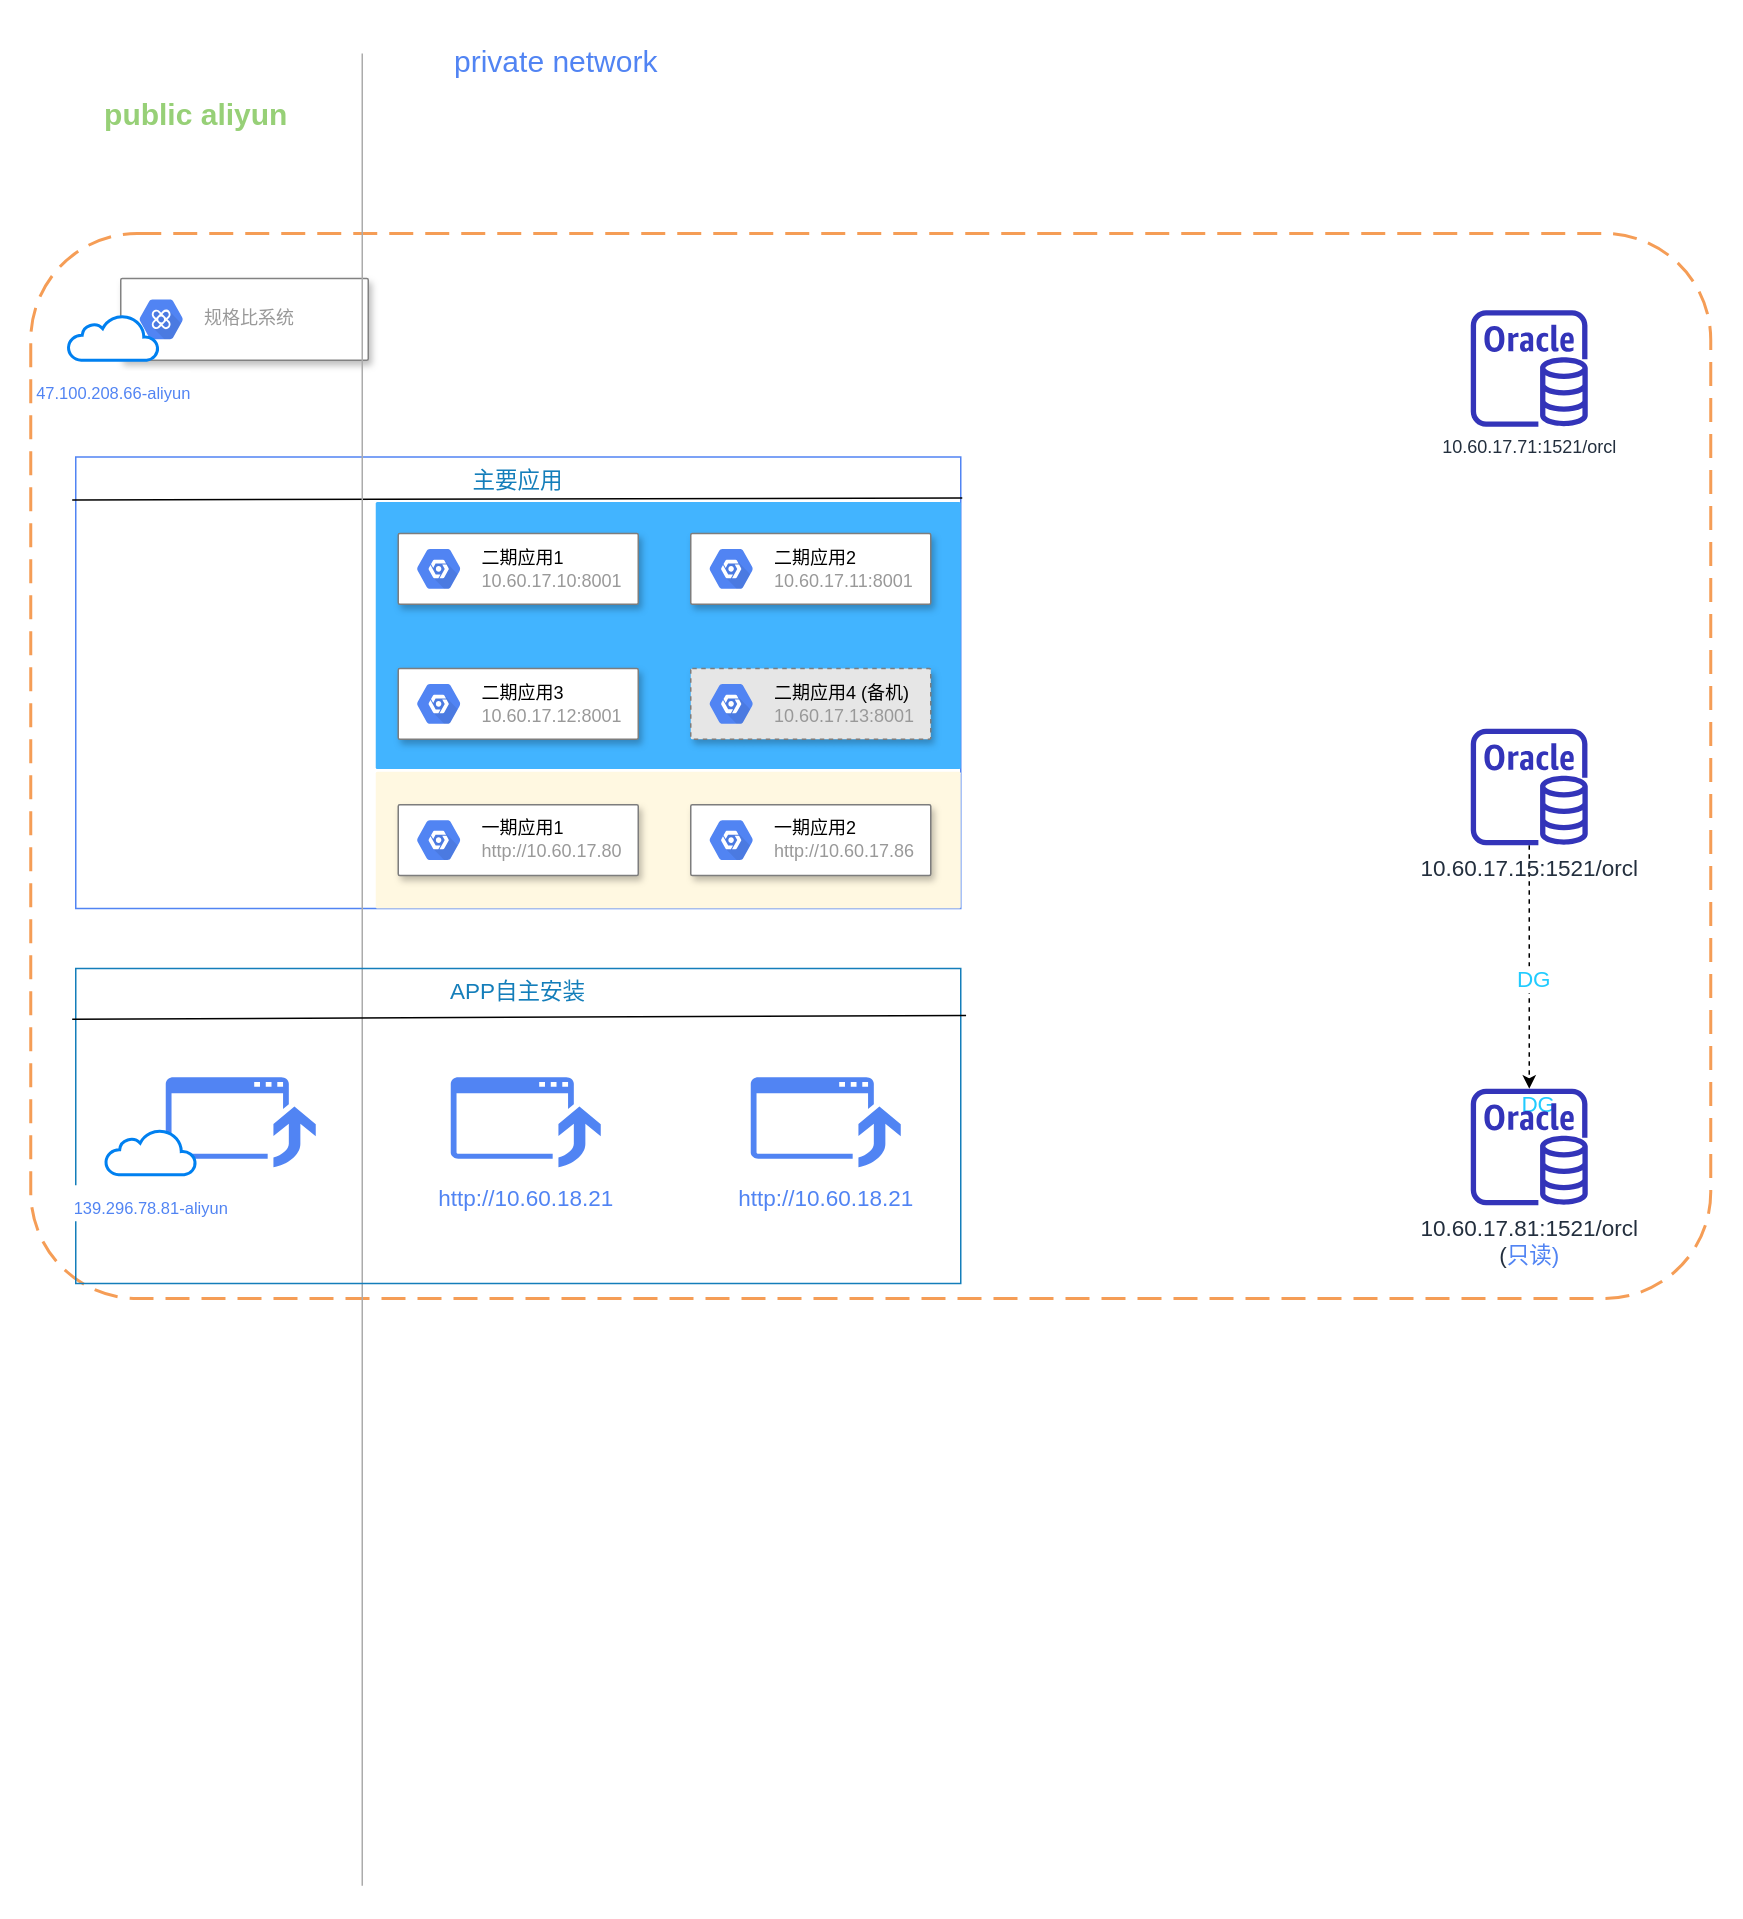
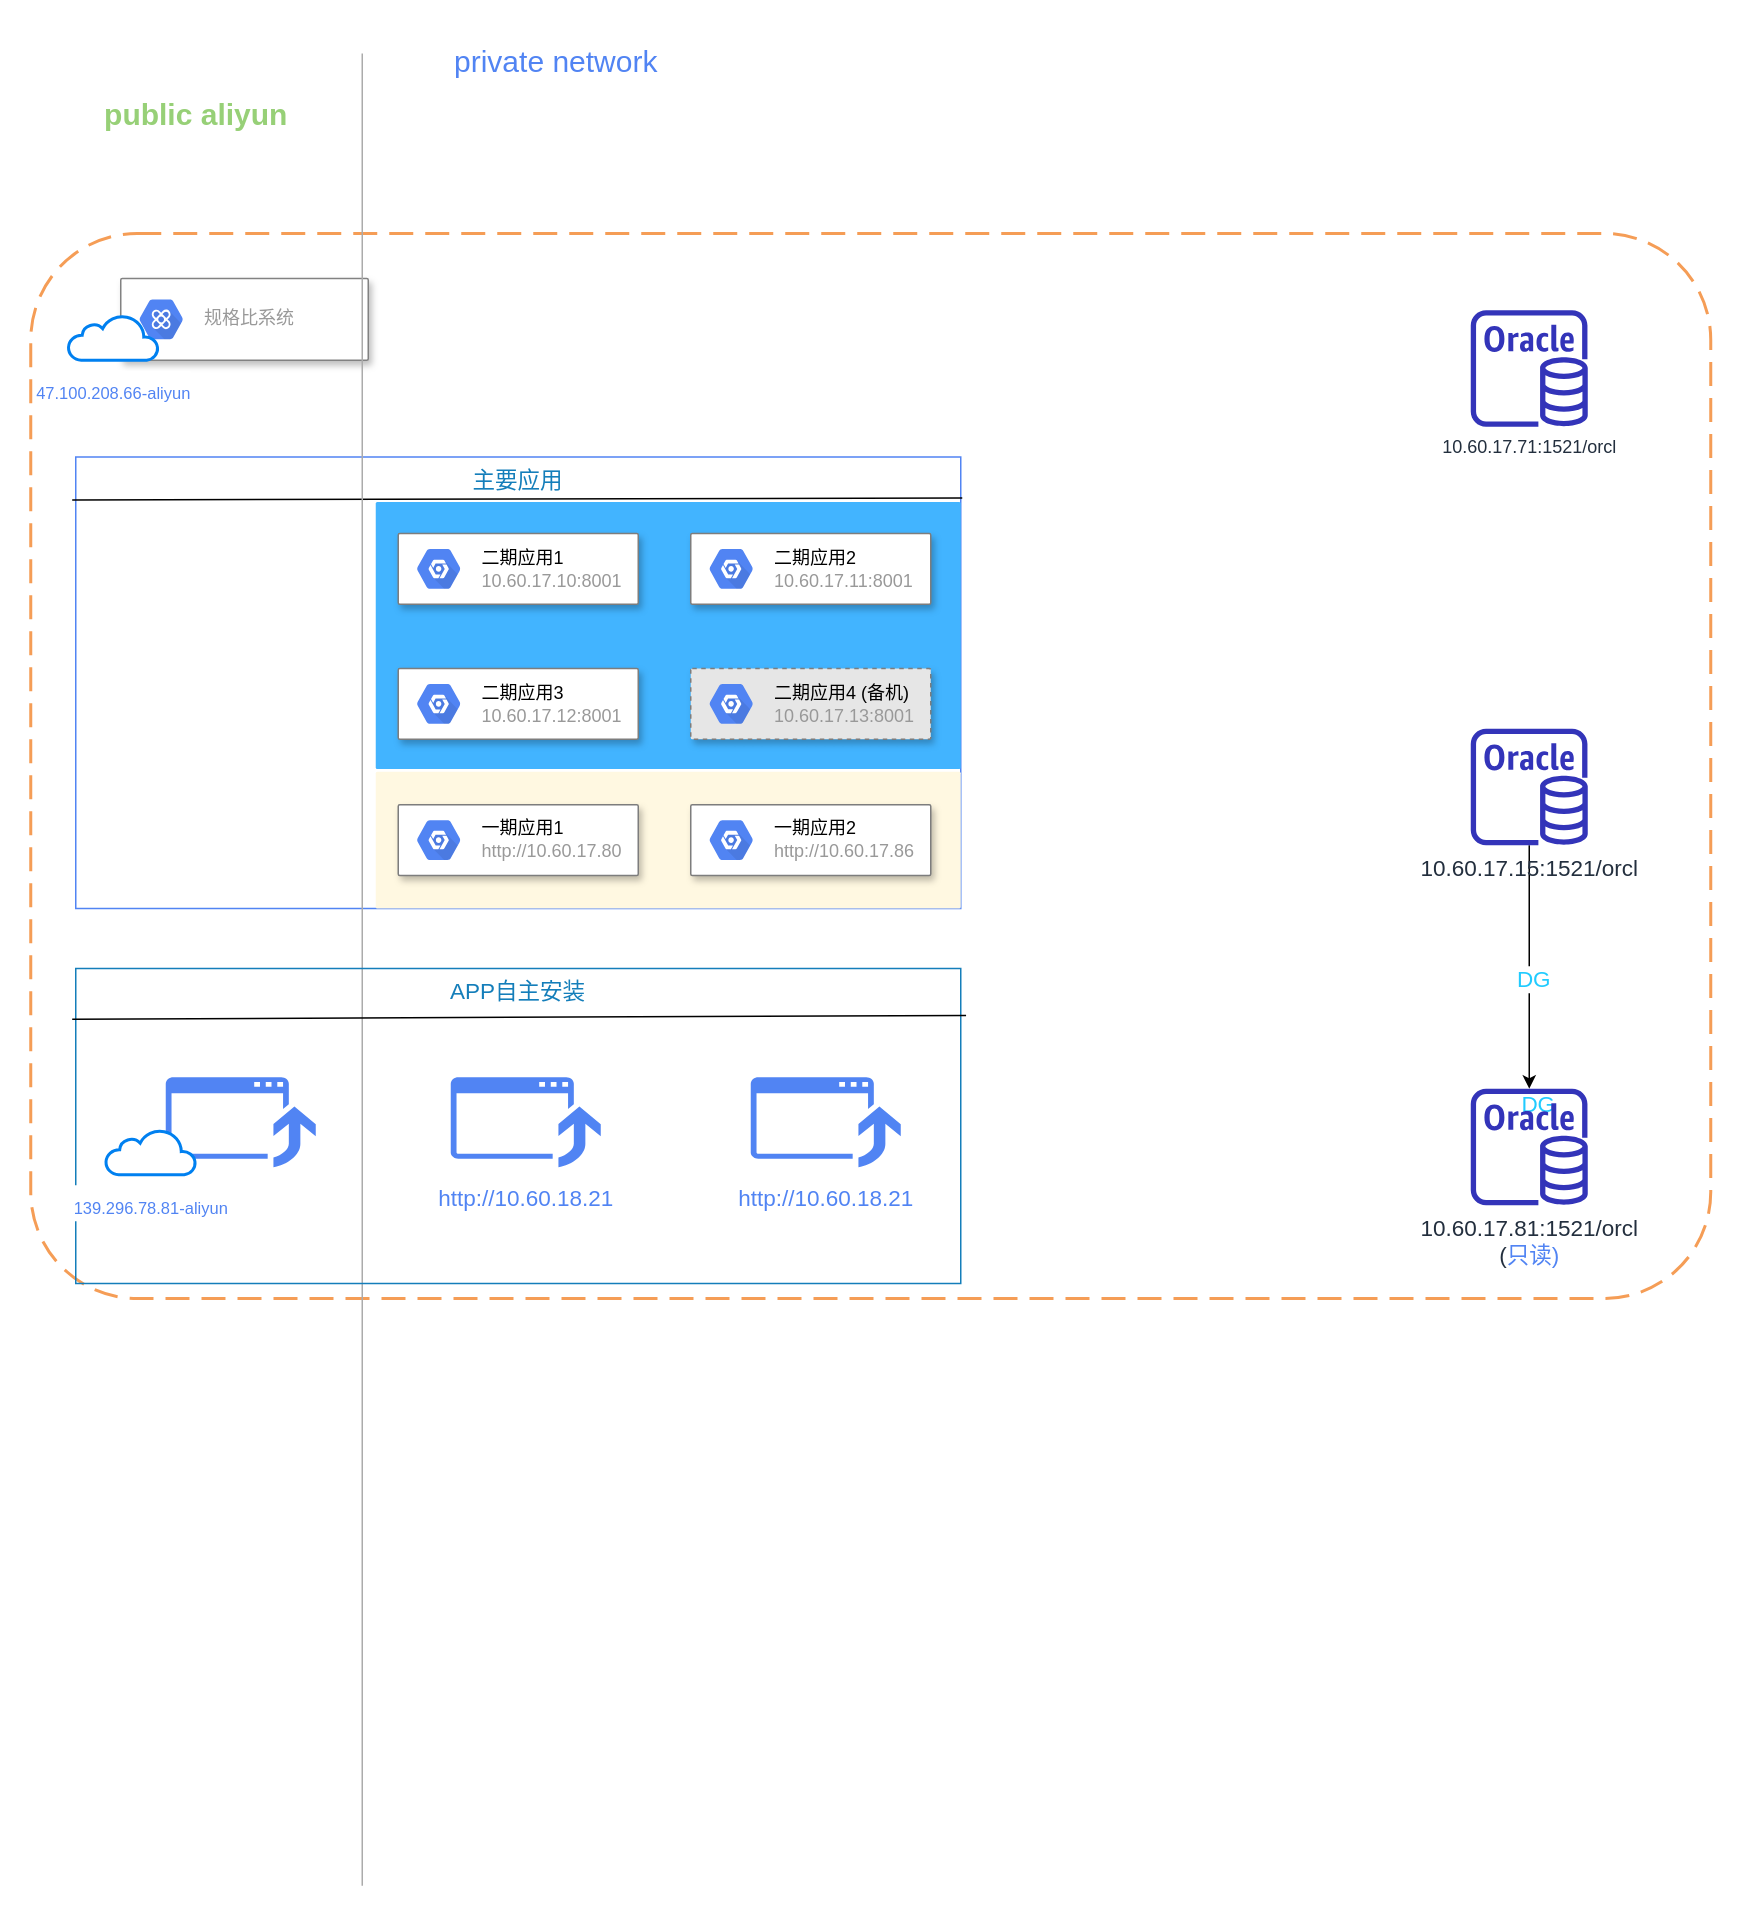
- <mxCell id="21" style="edgeStyle=orthogonalEdgeStyle;rounded=0;orthogonalLoop=1;jettySize=auto;html=1;labelBackgroundColor=#21CBFF;fontSize=15;fontColor=#21CBFF;dashed=1;" edge="1" parent="1" source="24" target="32"><mxGeometry relative="1" as="geometry"><Array as="points" /></mxGeometry></mxCell>
+ <mxCell id="21" style="edgeStyle=orthogonalEdgeStyle;rounded=0;orthogonalLoop=1;jettySize=auto;html=1;labelBackgroundColor=#21CBFF;fontSize=15;fontColor=#21CBFF;" edge="1" parent="1" source="24" target="32"><mxGeometry relative="1" as="geometry"><Array as="points" /></mxGeometry></mxCell>
